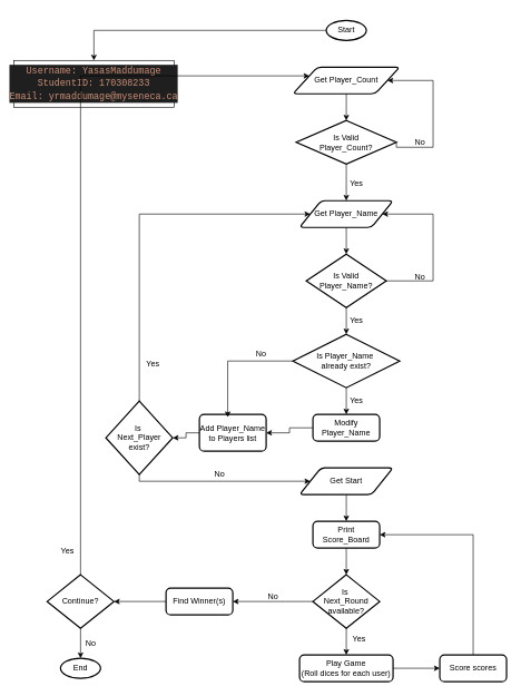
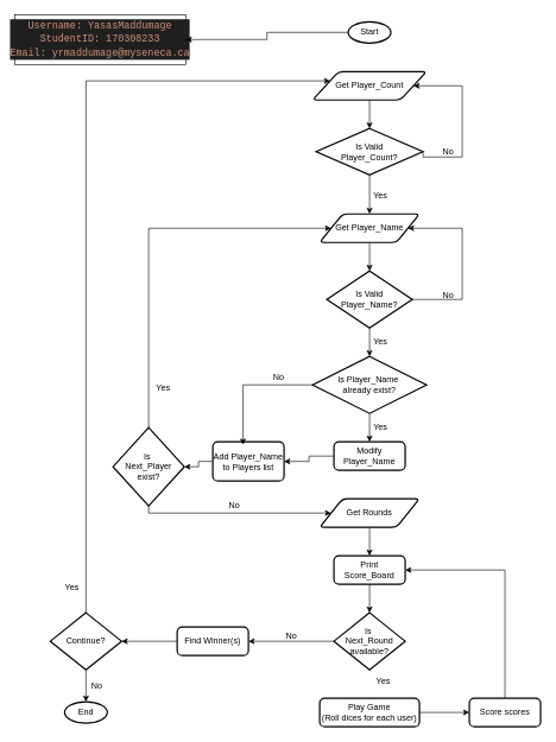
- <mxCell id="2" value="&lt;div style=&quot;color: rgb(204, 204, 204); background-color: rgb(31, 31, 31); font-family: Consolas, &amp;quot;Courier New&amp;quot;, monospace; font-size: 14px; line-height: 19px; white-space: pre;&quot;&gt;&lt;div&gt;&lt;span style=&quot;color: #ce9178;&quot;&gt;Username: YasasMaddumage&lt;/span&gt;&lt;/div&gt;&lt;div&gt;&lt;span style=&quot;color: #ce9178;&quot;&gt;StudentID: 170308233&lt;/span&gt;&lt;/div&gt;&lt;div&gt;&lt;span style=&quot;color: #ce9178;&quot;&gt;Email: yrmaddumage@myseneca.ca&lt;/span&gt;&lt;/div&gt;&lt;/div&gt;" style="whiteSpace=wrap;html=1;" vertex="1" parent="1"><mxGeometry x="20" y="90" width="240" height="70" as="geometry" /></mxCell>
+ <mxCell id="2" value="&lt;div style=&quot;color: rgb(204, 204, 204); background-color: rgb(31, 31, 31); font-family: Consolas, &amp;quot;Courier New&amp;quot;, monospace; font-size: 14px; line-height: 19px; white-space: pre;&quot;&gt;&lt;div&gt;&lt;span style=&quot;color: #ce9178;&quot;&gt;Username: YasasMaddumage&lt;/span&gt;&lt;/div&gt;&lt;div&gt;&lt;span style=&quot;color: #ce9178;&quot;&gt;StudentID: 170308233&lt;/span&gt;&lt;/div&gt;&lt;div&gt;&lt;span style=&quot;color: #ce9178;&quot;&gt;Email: yrmaddumage@myseneca.ca&lt;/span&gt;&lt;/div&gt;&lt;/div&gt;" style="whiteSpace=wrap;html=1;" vertex="1" parent="1"><mxGeometry x="20" width="240" height="70" as="geometry" y="20" /></mxCell>
- <mxCell id="32" value="Get Start" style="shape=parallelogram;html=1;strokeWidth=2;perimeter=parallelogramPerimeter;whiteSpace=wrap;rounded=1;arcSize=12;size=0.23;" vertex="1" parent="1"><mxGeometry x="448" y="700" width="140" height="40" as="geometry" /></mxCell>
+ <mxCell id="32" value="Get Rounds" style="shape=parallelogram;html=1;strokeWidth=2;perimeter=parallelogramPerimeter;whiteSpace=wrap;rounded=1;arcSize=12;size=0.23;" vertex="1" parent="1"><mxGeometry x="448" y="700" width="140" height="40" as="geometry" /></mxCell>
- <mxCell id="35" style="edgeStyle=orthogonalEdgeStyle;rounded=0;orthogonalLoop=1;jettySize=auto;html=1;entryX=0.5;entryY=0;entryDx=0;entryDy=0;" edge="1" parent="1" source="37" target="40"><mxGeometry relative="1" as="geometry" /></mxCell>
